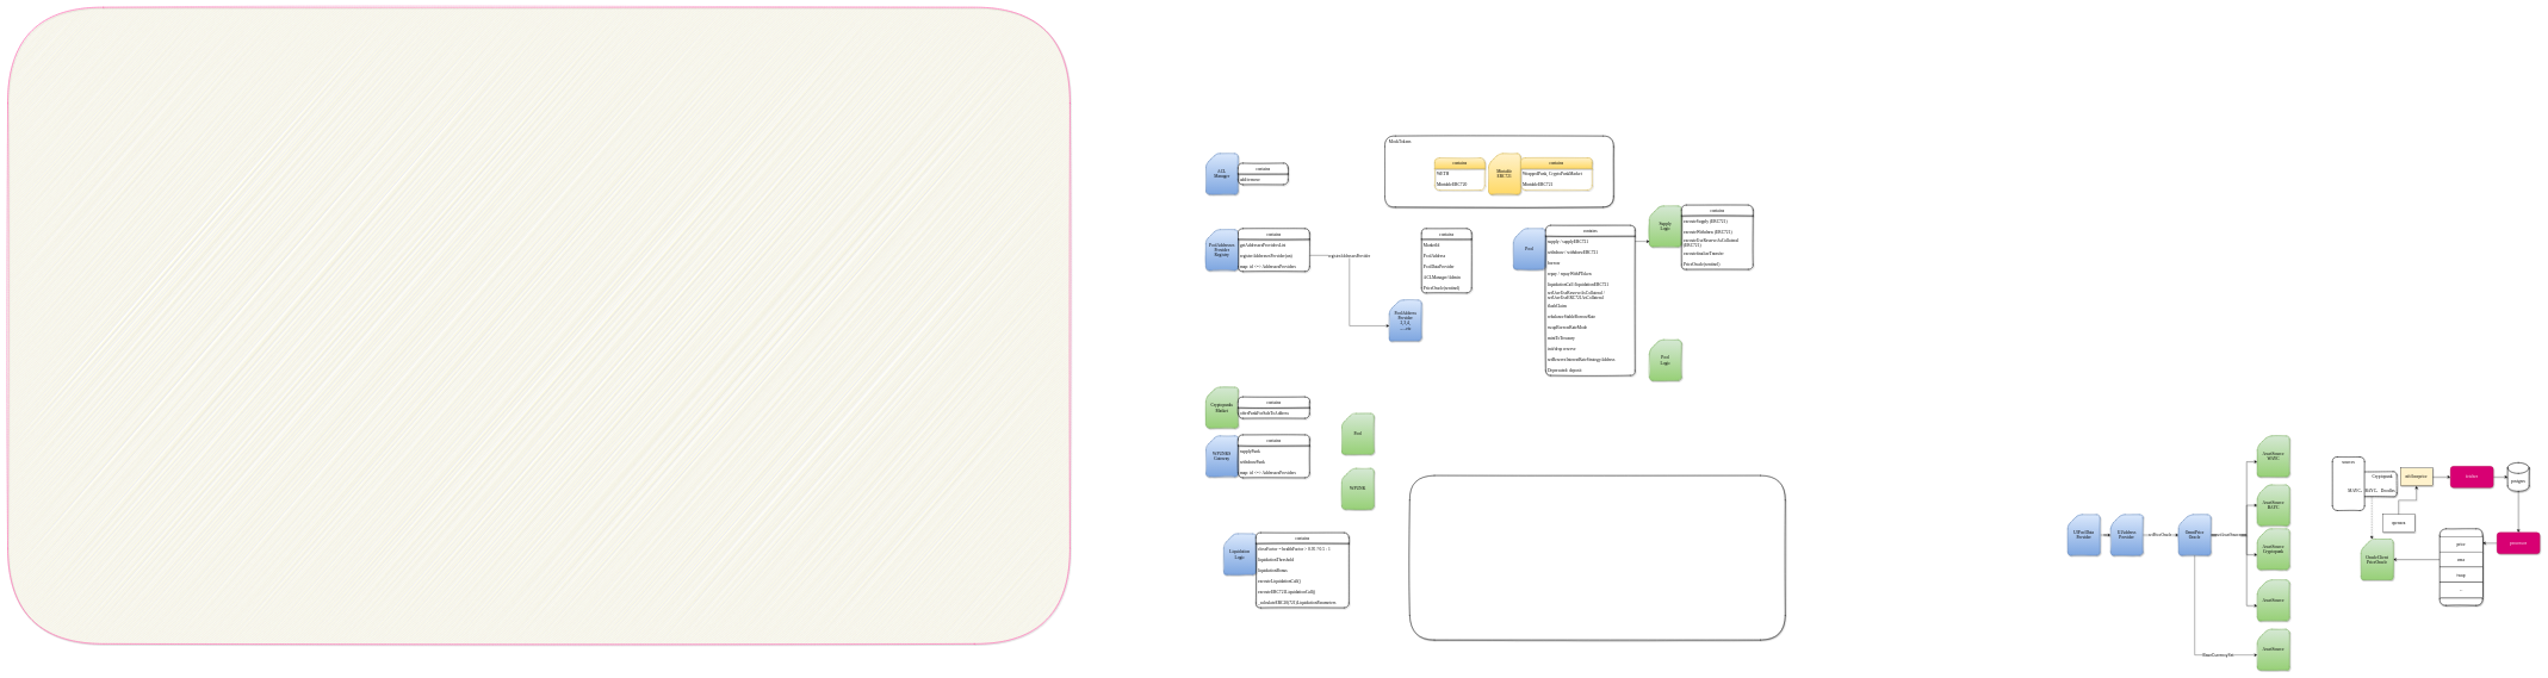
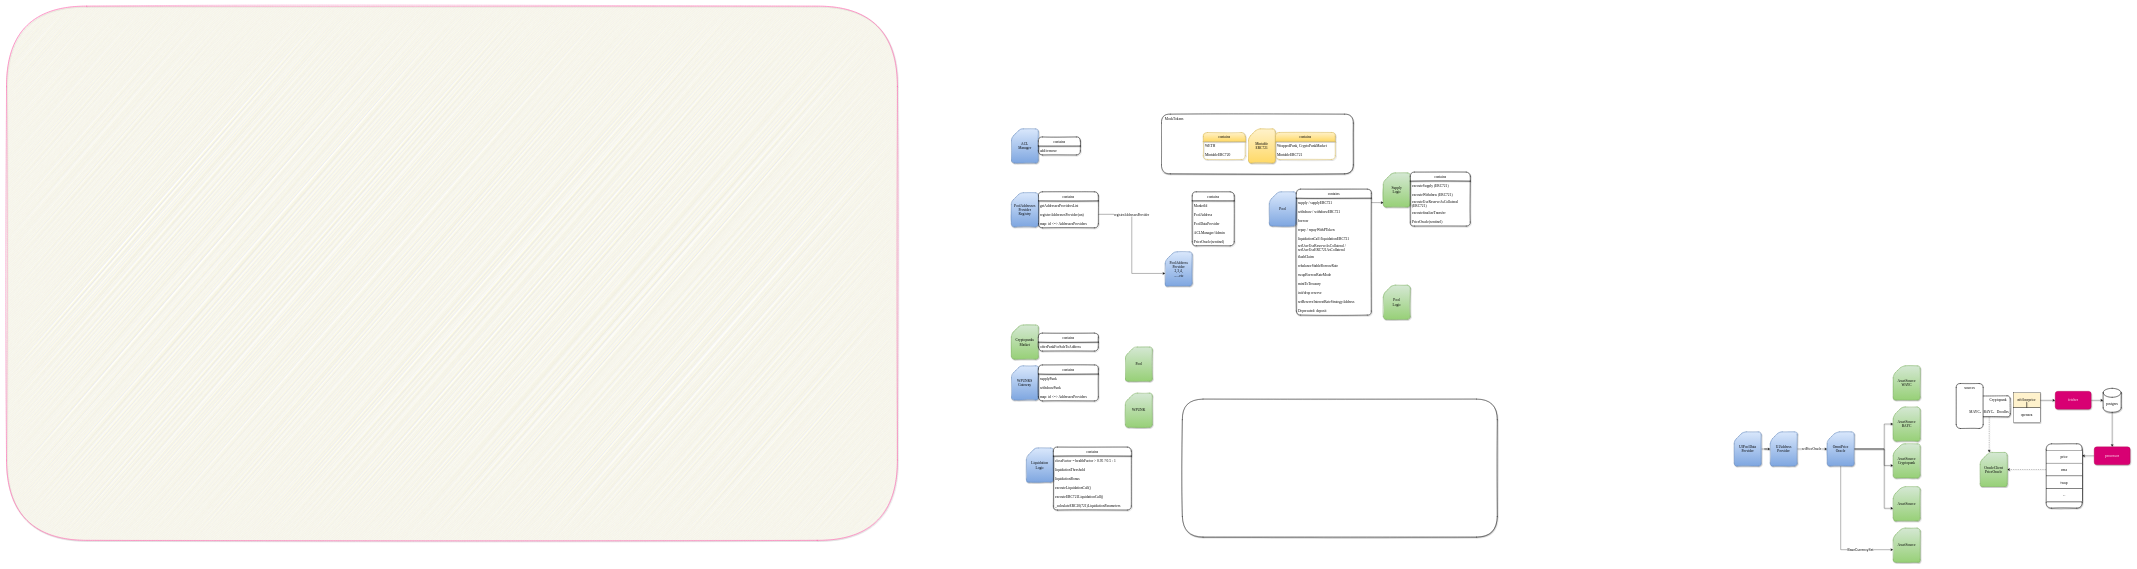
- <mxCell id="34" style="edgeStyle=orthogonalEdgeStyle;rounded=0;orthogonalLoop=1;jettySize=auto;html=1;exitX=1;exitY=0.5;exitDx=0;exitDy=0;exitPerimeter=0;entryX=0;entryY=0;entryDx=0;entryDy=72.105;entryPerimeter=0;shadow=1;fontFamily=Comic Sans MS;" parent="1" source="38" target="42" edge="1"><mxGeometry relative="1" as="geometry"><Array as="points"><mxPoint x="6280" y="1496.08" /><mxPoint x="6280" y="1291.08" /></Array></mxGeometry></mxCell>
- <mxCell id="35" value="setAssetSource" style="edgeLabel;html=1;align=center;verticalAlign=middle;resizable=0;points=[];fontFamily=Comic Sans MS;" parent="34" vertex="1" connectable="0"><mxGeometry x="-0.766" y="-4" relative="1" as="geometry"><mxPoint x="11" y="-4" as="offset" /></mxGeometry></mxCell>
- <mxCell id="8" value="opensea" style="rounded=0;whiteSpace=wrap;html=1;shadow=1;fontFamily=Comic Sans MS;" parent="1" vertex="1"><mxGeometry x="6660" y="1439.08" width="90" height="50" as="geometry" /></mxCell>
+ <mxCell id="8" value="opensea" style="rounded=0;whiteSpace=wrap;html=1;shadow=1;fontFamily=Comic Sans MS;" parent="1" vertex="1"><mxGeometry x="6710" y="1359.08" width="90" height="50" as="geometry" /></mxCell>
- <mxCell id="21" style="edgeStyle=orthogonalEdgeStyle;rounded=0;orthogonalLoop=1;jettySize=auto;html=1;exitX=0;exitY=0.5;exitDx=0;exitDy=0;entryX=1;entryY=0.5;entryDx=0;entryDy=0;entryPerimeter=0;shadow=1;fontFamily=Comic Sans MS;" parent="1" source="22" target="25" edge="1"><mxGeometry relative="1" as="geometry" /></mxCell>
+ <mxCell id="21" style="edgeStyle=orthogonalEdgeStyle;rounded=0;orthogonalLoop=1;jettySize=auto;html=1;exitX=0;exitY=0.5;exitDx=0;exitDy=0;entryX=1;entryY=0.5;entryDx=0;entryDy=0;entryPerimeter=0;shadow=1;fontFamily=Comic Sans MS;dashed=1;" parent="1" source="22" target="25" edge="1"><mxGeometry relative="1" as="geometry" /></mxCell>
